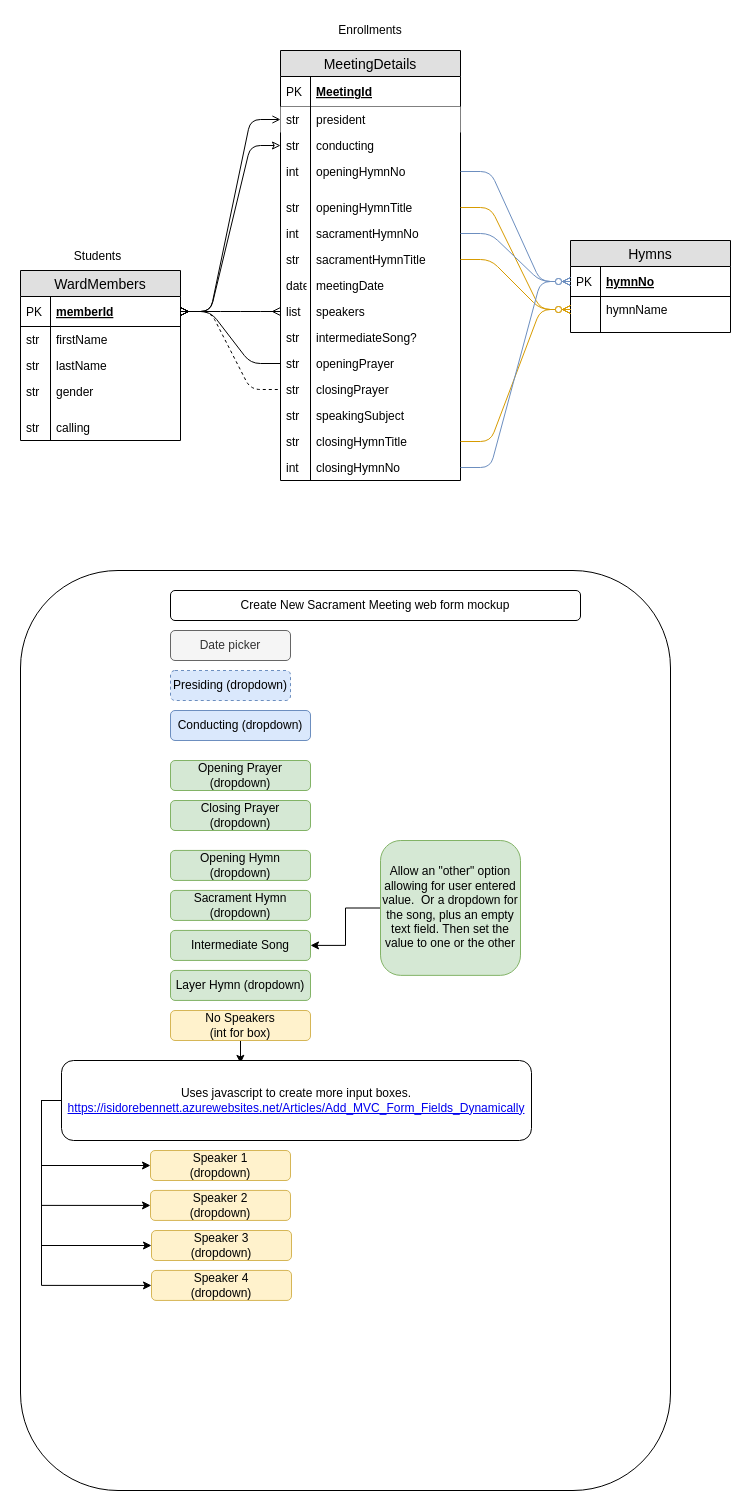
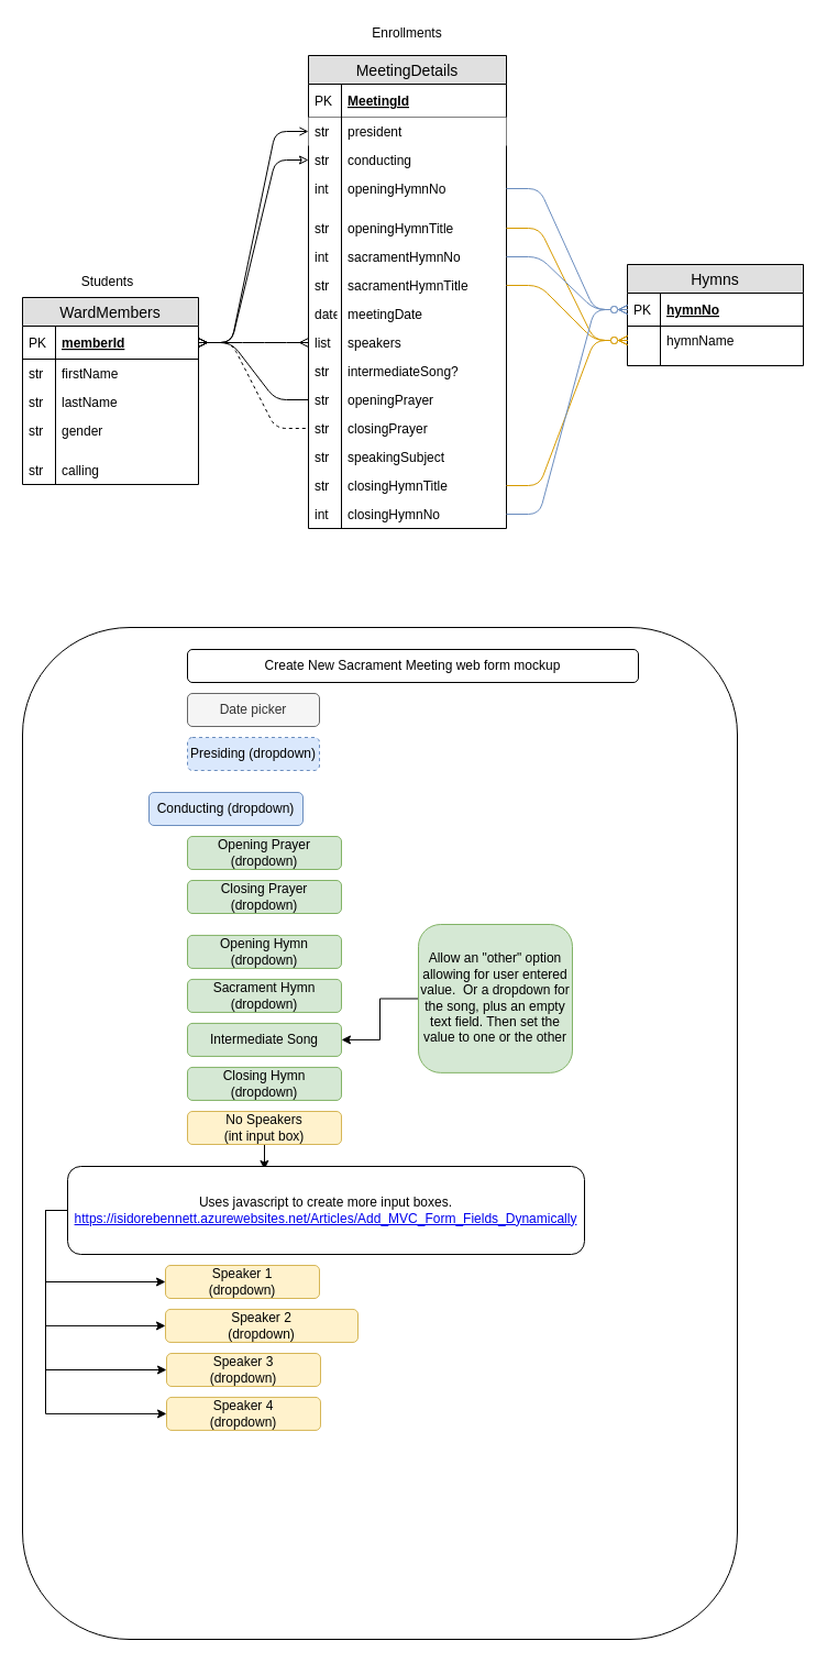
- <mxCell id="57" value="Conducting (dropdown)" style="rounded=1;whiteSpace=wrap;html=1;fillColor=#dae8fc;strokeColor=#6c8ebf;" parent="54" vertex="1"><mxGeometry x="170" y="710" width="140" height="30" as="geometry" /></mxCell>
+ <mxCell id="57" value="Conducting (dropdown)" style="rounded=1;whiteSpace=wrap;html=1;fillColor=#dae8fc;strokeColor=#6c8ebf;" parent="54" vertex="1"><mxGeometry x="135" y="720" width="140" height="30" as="geometry" /></mxCell>
- <mxCell id="87" value="Layer Hymn (dropdown)" style="rounded=1;whiteSpace=wrap;html=1;fillColor=#d5e8d4;strokeColor=#82b366;" parent="54" vertex="1"><mxGeometry x="170" y="969.93" width="140" height="30" as="geometry" /></mxCell>
+ <mxCell id="87" value="Closing Hymn (dropdown)" style="rounded=1;whiteSpace=wrap;html=1;fillColor=#d5e8d4;strokeColor=#82b366;" parent="54" vertex="1"><mxGeometry x="170" y="969.93" width="140" height="30" as="geometry" /></mxCell>
- <mxCell id="63" value="No Speakers&lt;br&gt;(int for box)" style="rounded=1;whiteSpace=wrap;html=1;fillColor=#fff2cc;strokeColor=#d6b656;" parent="54" vertex="1"><mxGeometry x="170" y="1010" width="140" height="30" as="geometry" /></mxCell>
+ <mxCell id="63" value="No Speakers&lt;br&gt;(int input box)" style="rounded=1;whiteSpace=wrap;html=1;fillColor=#fff2cc;strokeColor=#d6b656;" parent="54" vertex="1"><mxGeometry x="170" y="1010" width="140" height="30" as="geometry" /></mxCell>
- <mxCell id="69" value="Speaker 2&lt;br&gt;(dropdown)" style="rounded=1;whiteSpace=wrap;html=1;fillColor=#fff2cc;strokeColor=#d6b656;" parent="54" vertex="1"><mxGeometry x="150" y="1189.93" width="140" height="30" as="geometry" /></mxCell>
+ <mxCell id="69" value="Speaker 2&lt;br&gt;(dropdown)" style="rounded=1;whiteSpace=wrap;html=1;fillColor=#fff2cc;strokeColor=#d6b656;" parent="54" vertex="1"><mxGeometry x="150" y="1189.93" width="175" height="30" as="geometry" /></mxCell>
